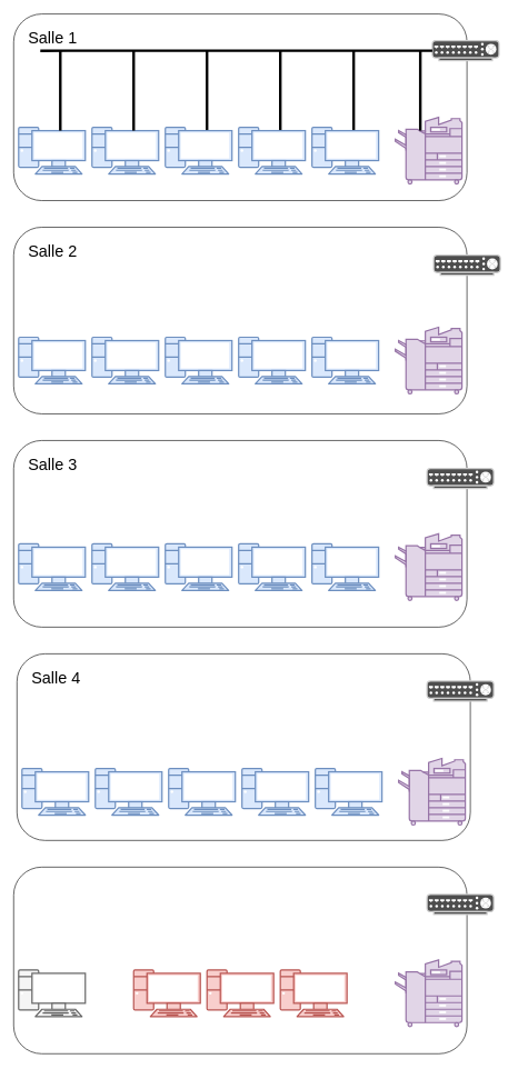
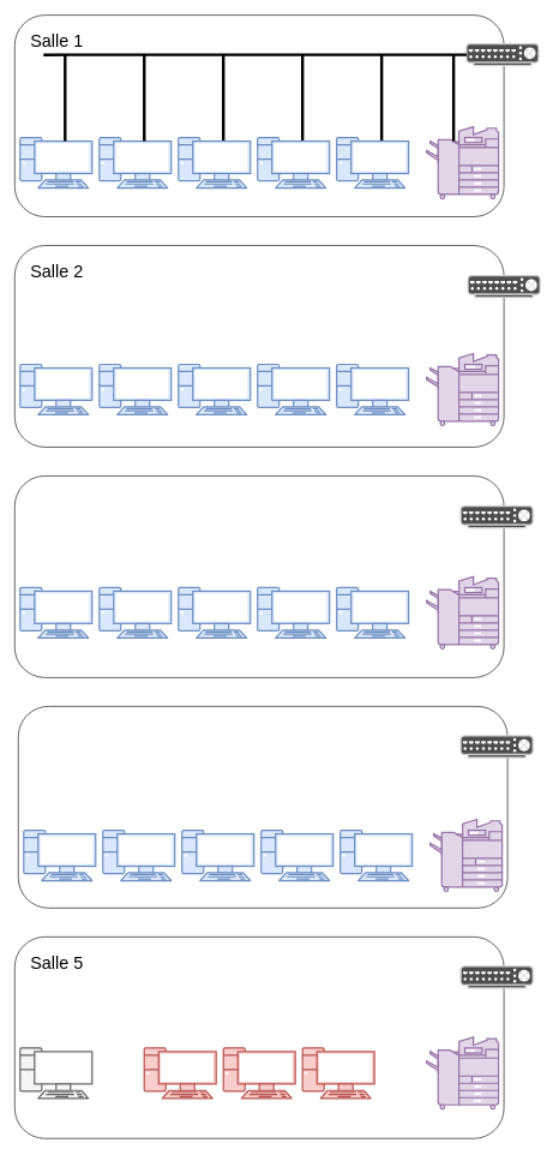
- <mxCell id="14" value="&lt;div&gt;Salle 3&lt;br&gt;&lt;/div&gt;" style="text;html=1;resizable=0;points=[];autosize=1;align=left;verticalAlign=top;spacingTop=-4;fontSize=24;movable=0;rotatable=0;deletable=0;editable=0;connectable=0;" parent="12" vertex="1"><mxGeometry x="20" y="20" width="90" height="30" as="geometry" /></mxCell>
- <mxCell id="24" value="&lt;div&gt;Salle 4&lt;br&gt;&lt;/div&gt;" style="text;html=1;resizable=0;points=[];autosize=1;align=left;verticalAlign=top;spacingTop=-4;fontSize=24;movable=0;rotatable=0;deletable=0;editable=0;connectable=0;" parent="22" vertex="1"><mxGeometry x="20" y="20" width="90" height="30" as="geometry" /></mxCell>
+ <mxCell id="34" value="&lt;div&gt;Salle 5&lt;br&gt;&lt;/div&gt;" style="text;html=1;resizable=0;points=[];autosize=1;align=left;verticalAlign=top;spacingTop=-4;fontSize=24;movable=0;rotatable=0;deletable=0;editable=0;connectable=0;" parent="32" vertex="1"><mxGeometry x="20" y="20" width="90" height="30" as="geometry" /></mxCell>
